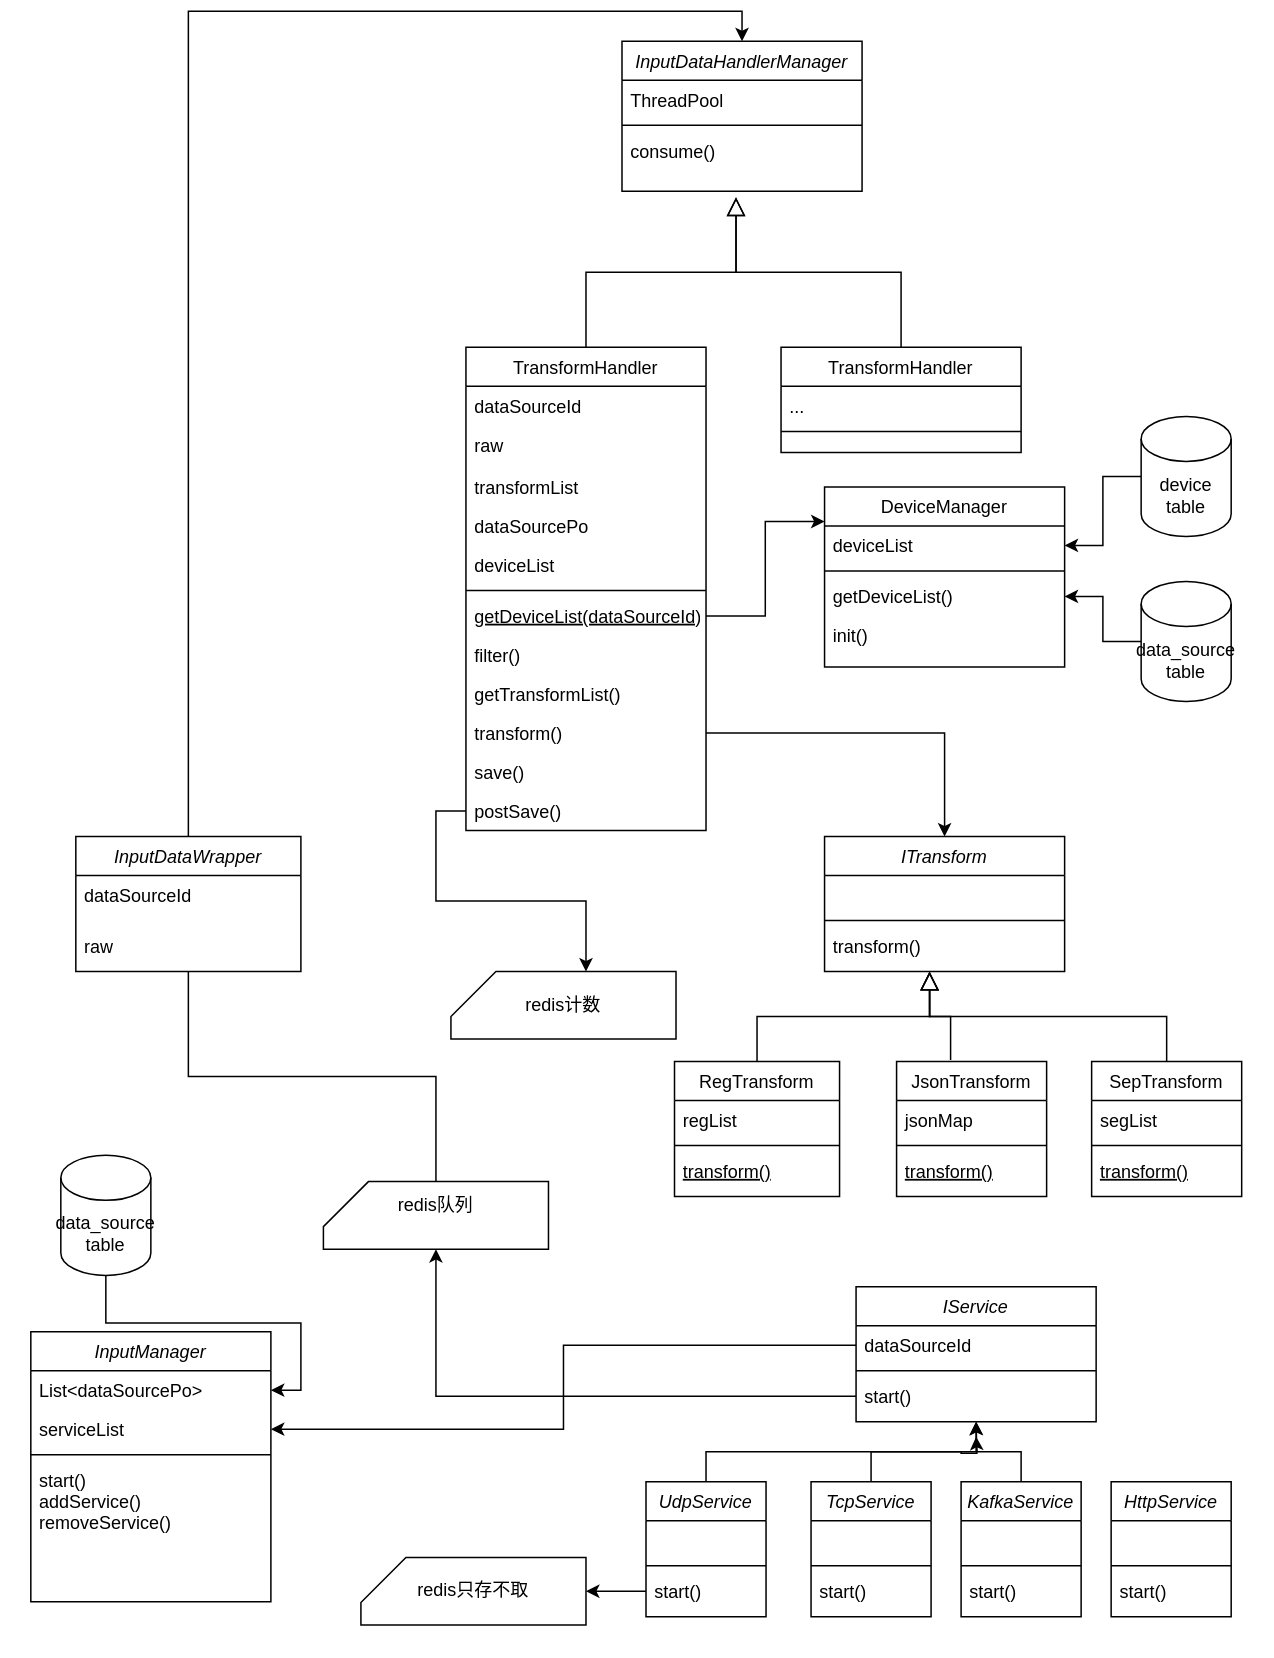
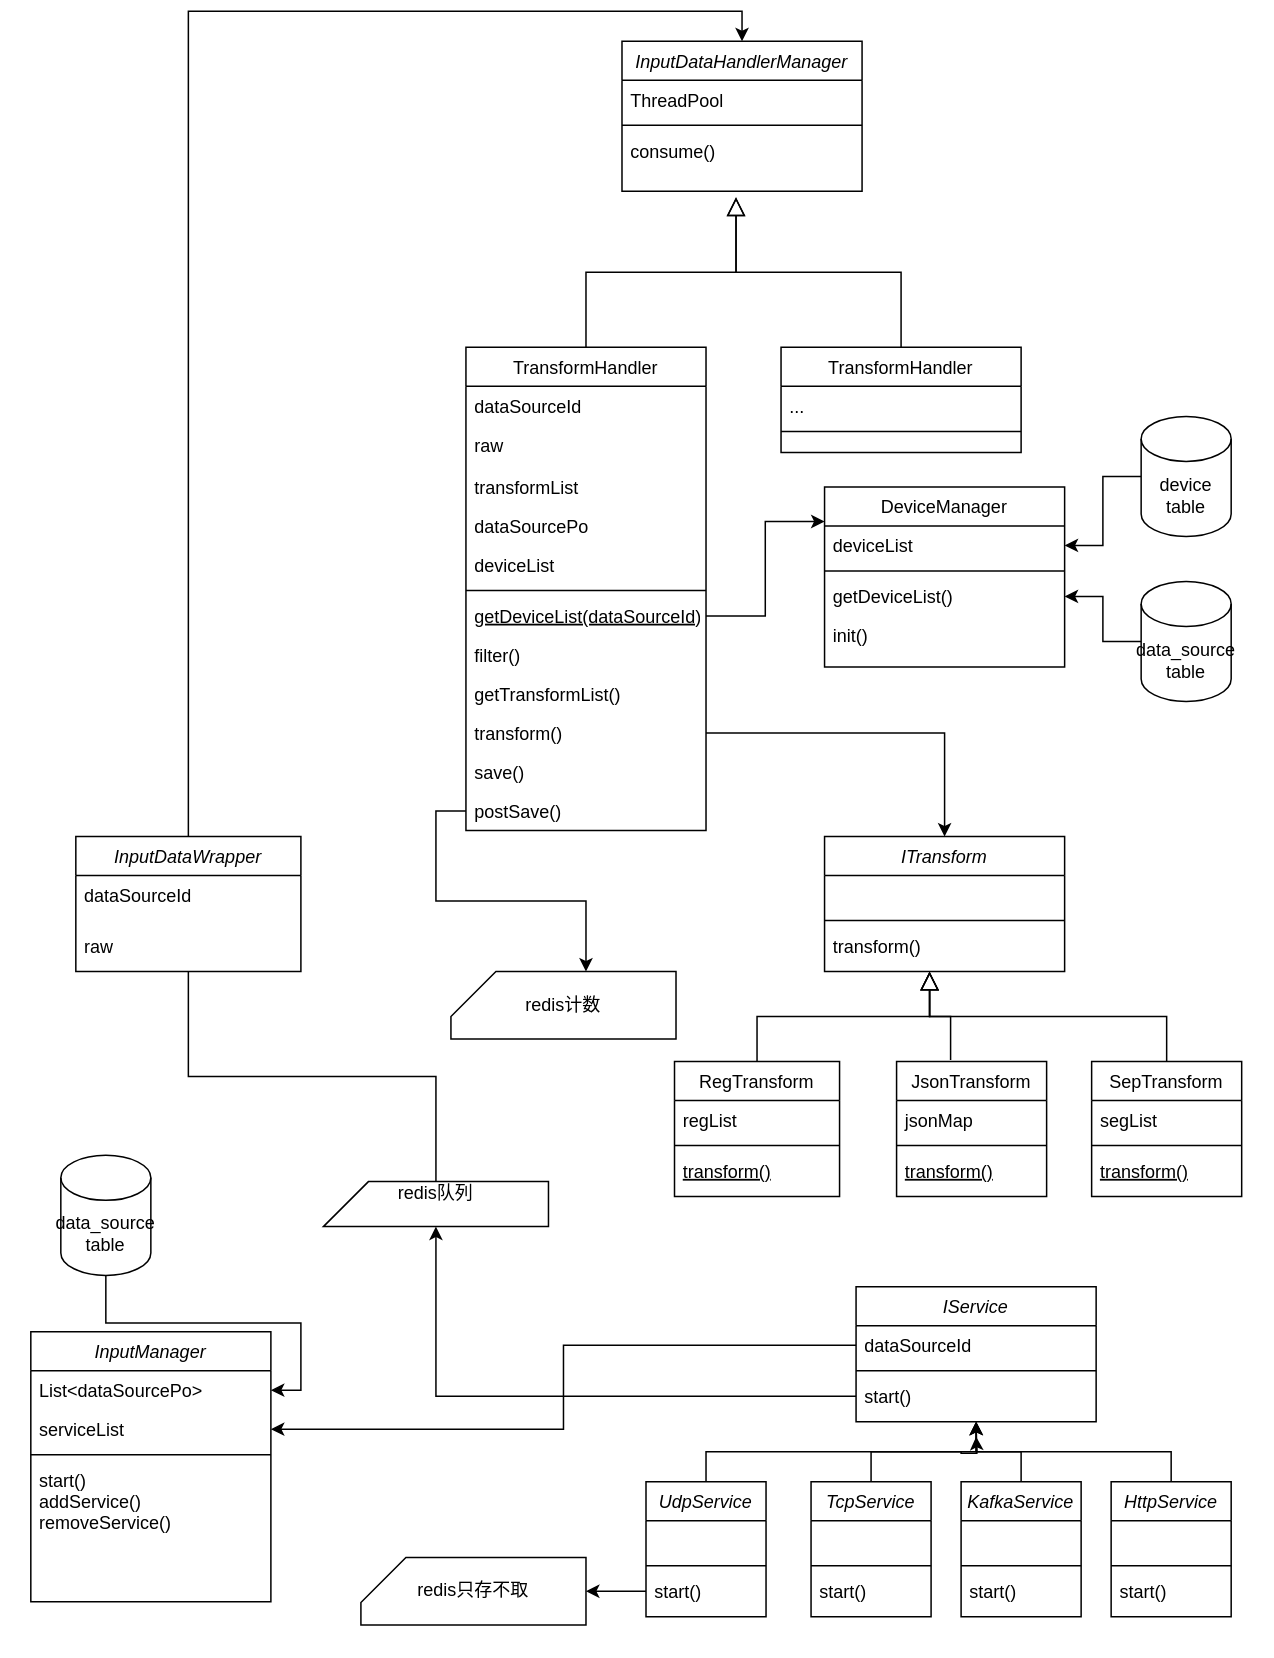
- <mxCell id="54" value="redis队列&lt;br&gt;&lt;br&gt;" style="shape=card;whiteSpace=wrap;html=1;" vertex="1" parent="1"><mxGeometry x="215" y="780" width="150" height="45" as="geometry" /></mxCell>
+ <mxCell id="54" value="redis队列&lt;br&gt;&lt;br&gt;" style="shape=card;whiteSpace=wrap;html=1;" vertex="1" parent="1"><mxGeometry x="215" y="780" width="150" height="30" as="geometry" /></mxCell>
+ <mxCell id="78" style="edgeStyle=orthogonalEdgeStyle;rounded=0;orthogonalLoop=1;jettySize=auto;html=1;exitX=0.5;exitY=0;exitDx=0;exitDy=0;entryX=0.5;entryY=1;entryDx=0;entryDy=0;" edge="1" parent="1" source="79" target="59"><mxGeometry relative="1" as="geometry" /></mxCell>
